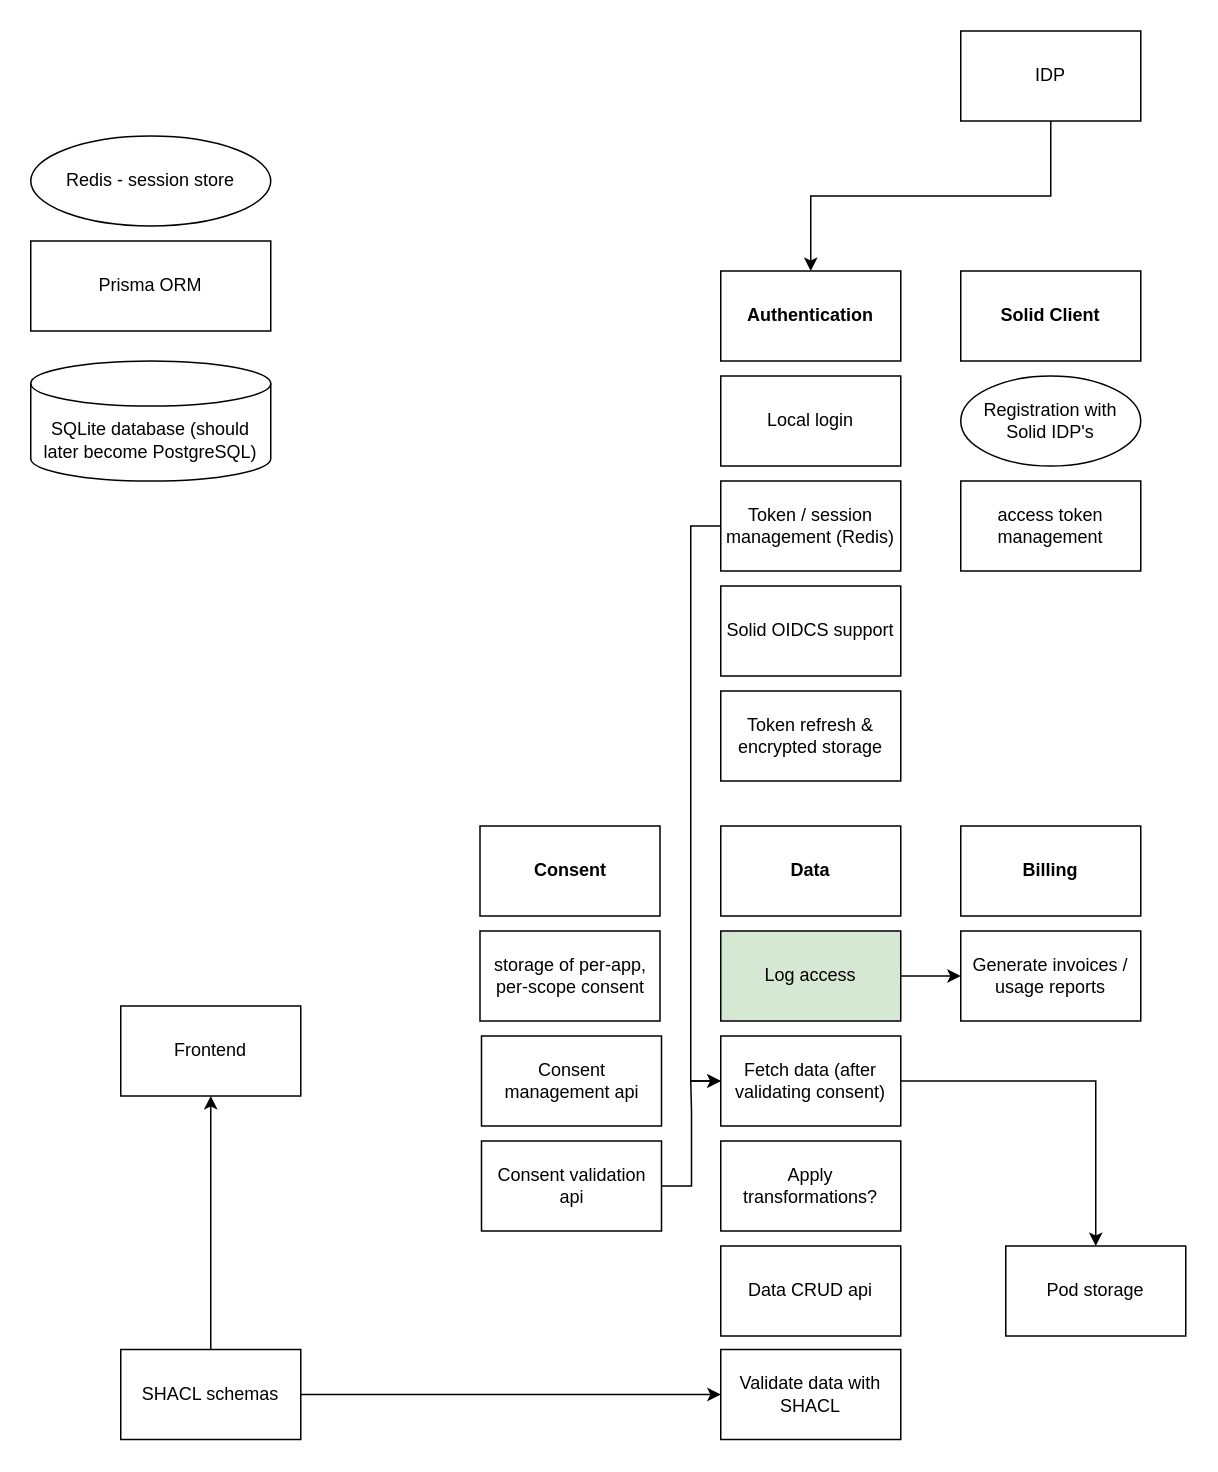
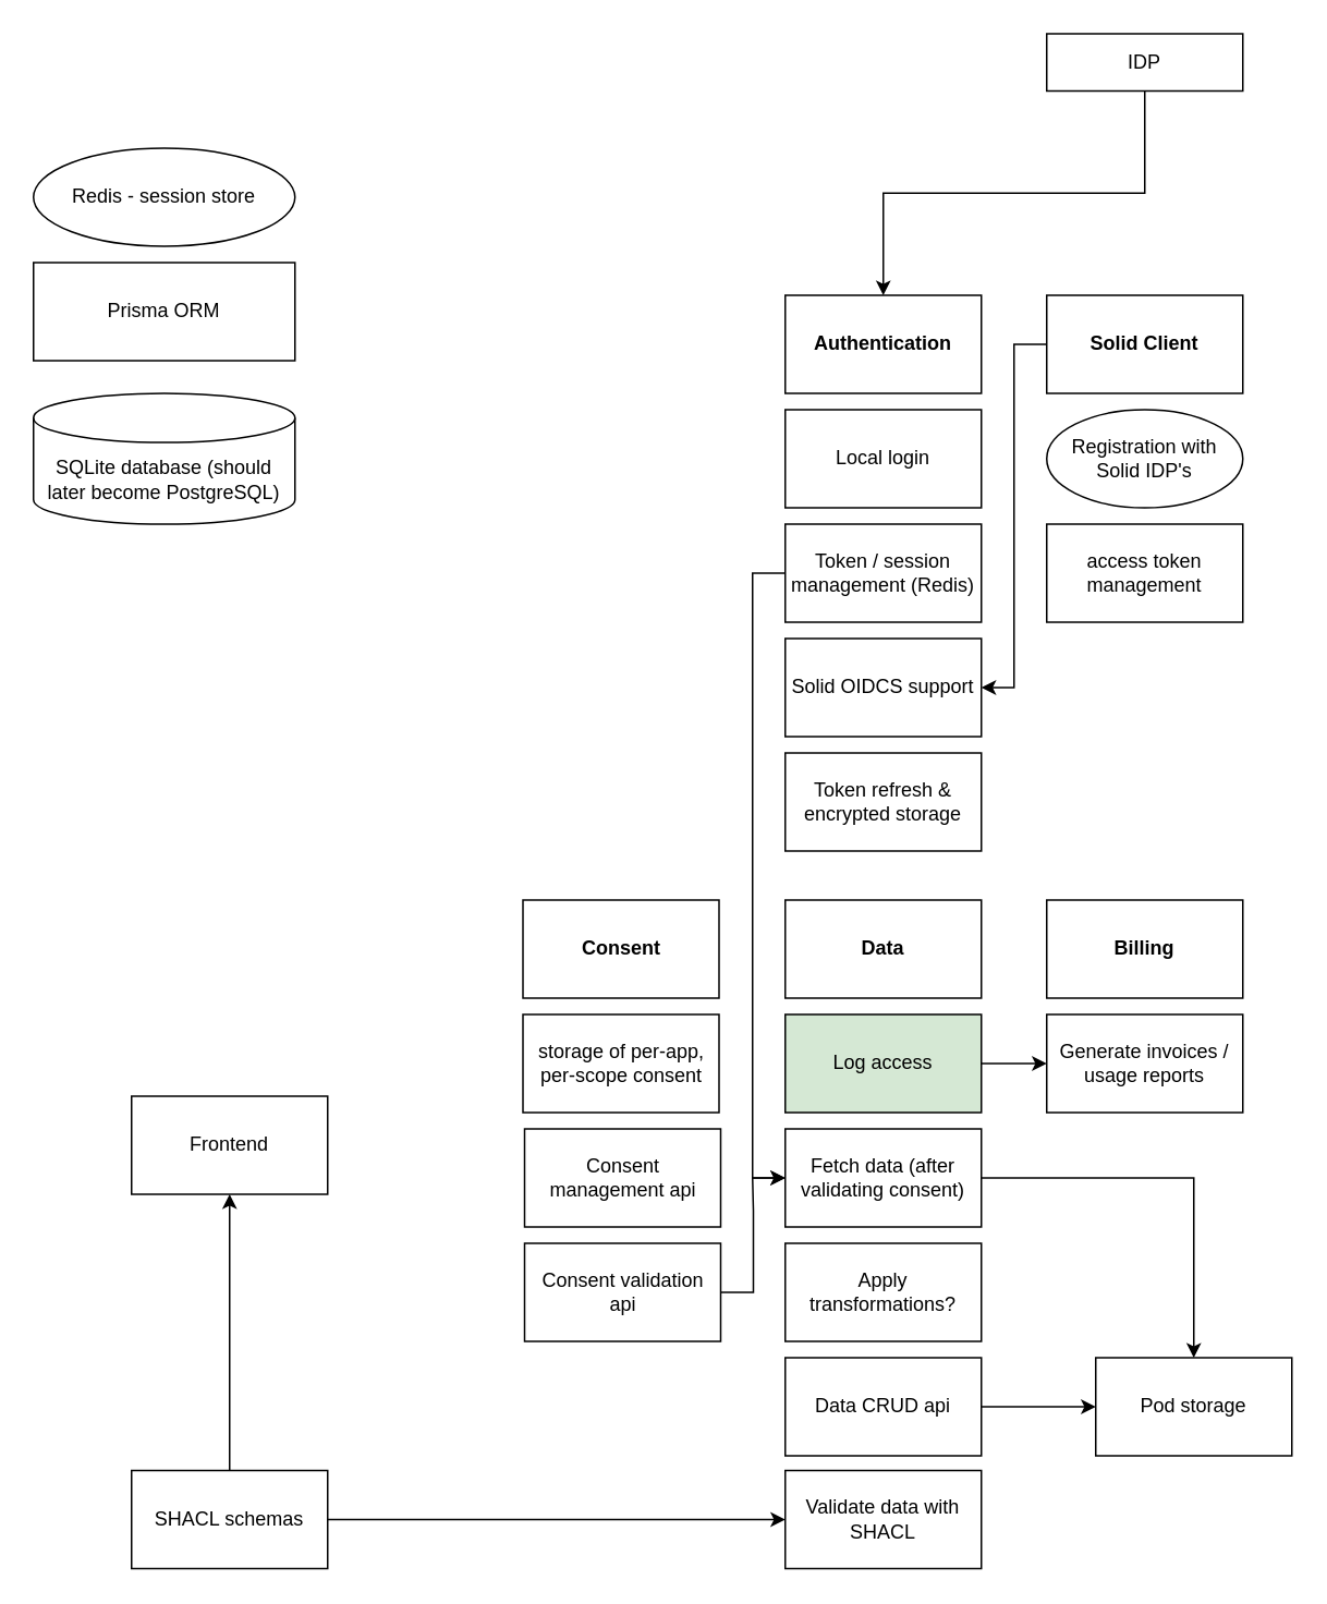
- <mxCell id="5" value="IDP" style="rounded=0;whiteSpace=wrap;html=1;" vertex="1" parent="1"><mxGeometry x="640" y="20" width="120" height="60" as="geometry" /></mxCell>
+ <mxCell id="5" value="IDP" style="rounded=0;whiteSpace=wrap;html=1;" vertex="1" parent="1"><mxGeometry x="640" y="20" width="120" height="35" as="geometry" /></mxCell>
+ <mxCell id="17" style="edgeStyle=orthogonalEdgeStyle;rounded=0;orthogonalLoop=1;jettySize=auto;html=1;entryX=1;entryY=0.5;entryDx=0;entryDy=0;" edge="1" parent="1" source="18" target="15"><mxGeometry relative="1" as="geometry" /></mxCell>
+ <mxCell id="32" style="edgeStyle=orthogonalEdgeStyle;rounded=0;orthogonalLoop=1;jettySize=auto;html=1;entryX=0;entryY=0.5;entryDx=0;entryDy=0;" edge="1" parent="1" source="33" target="37"><mxGeometry relative="1" as="geometry" /></mxCell>
